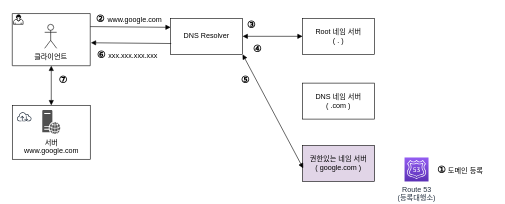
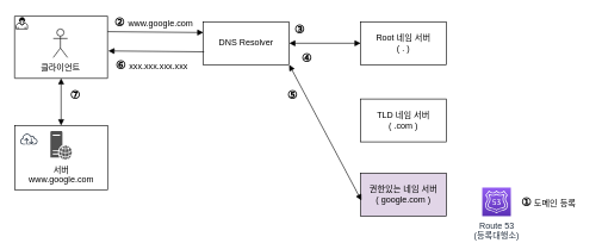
- <mxCell id="9" value="DNS 네임 서버&lt;br&gt;( .com )" style="rounded=0;whiteSpace=wrap;html=1;" vertex="1" parent="1"><mxGeometry x="504" y="138" width="120" height="60" as="geometry" /></mxCell>
+ <mxCell id="9" value="TLD 네임 서버&lt;br&gt;( .com )" style="rounded=0;whiteSpace=wrap;html=1;" vertex="1" parent="1"><mxGeometry x="504" y="138" width="120" height="60" as="geometry" /></mxCell>
